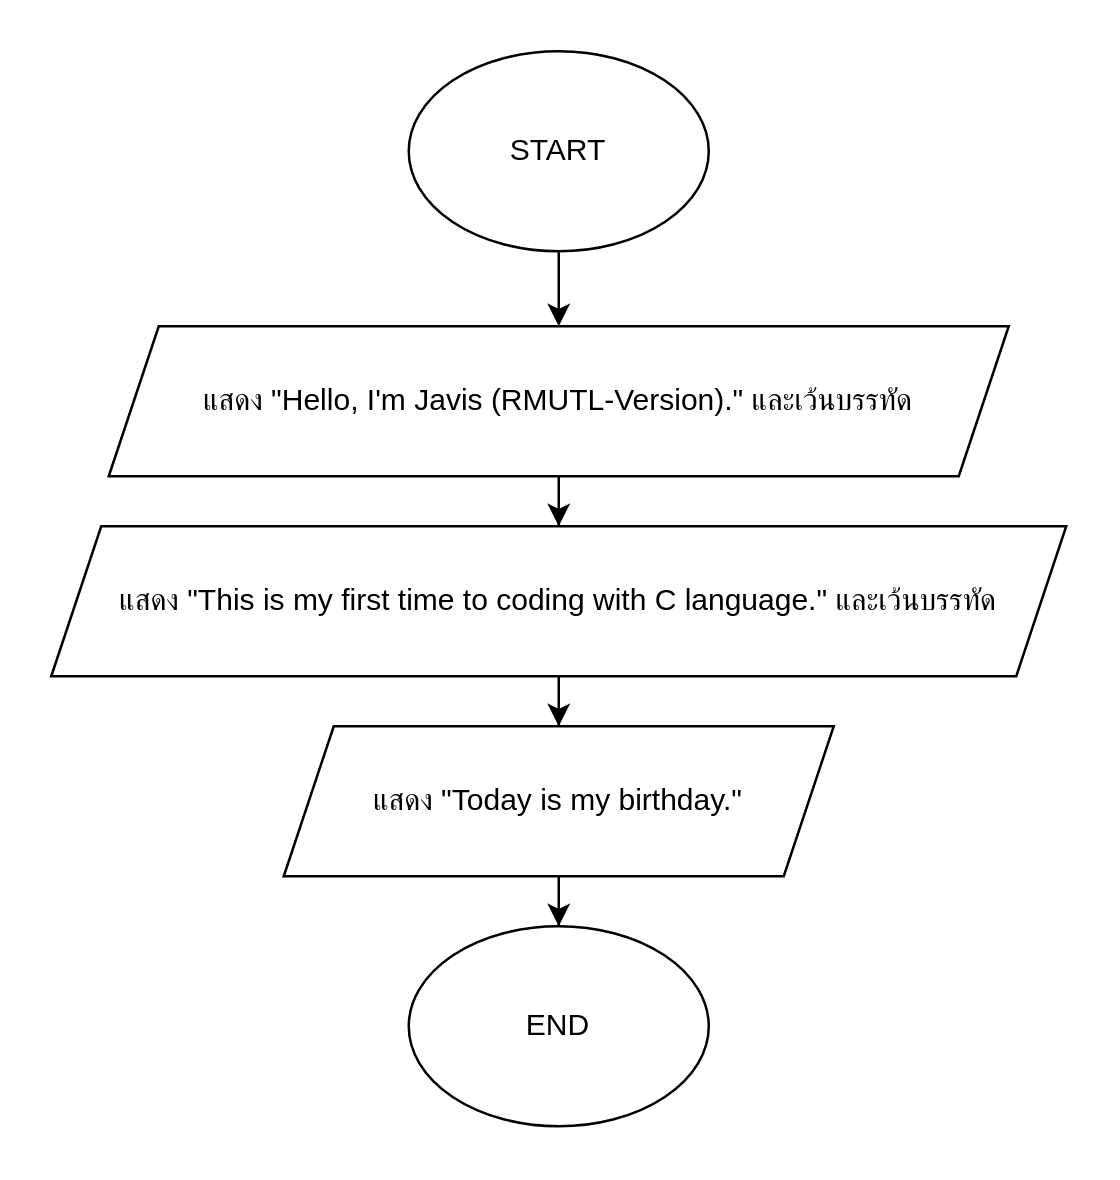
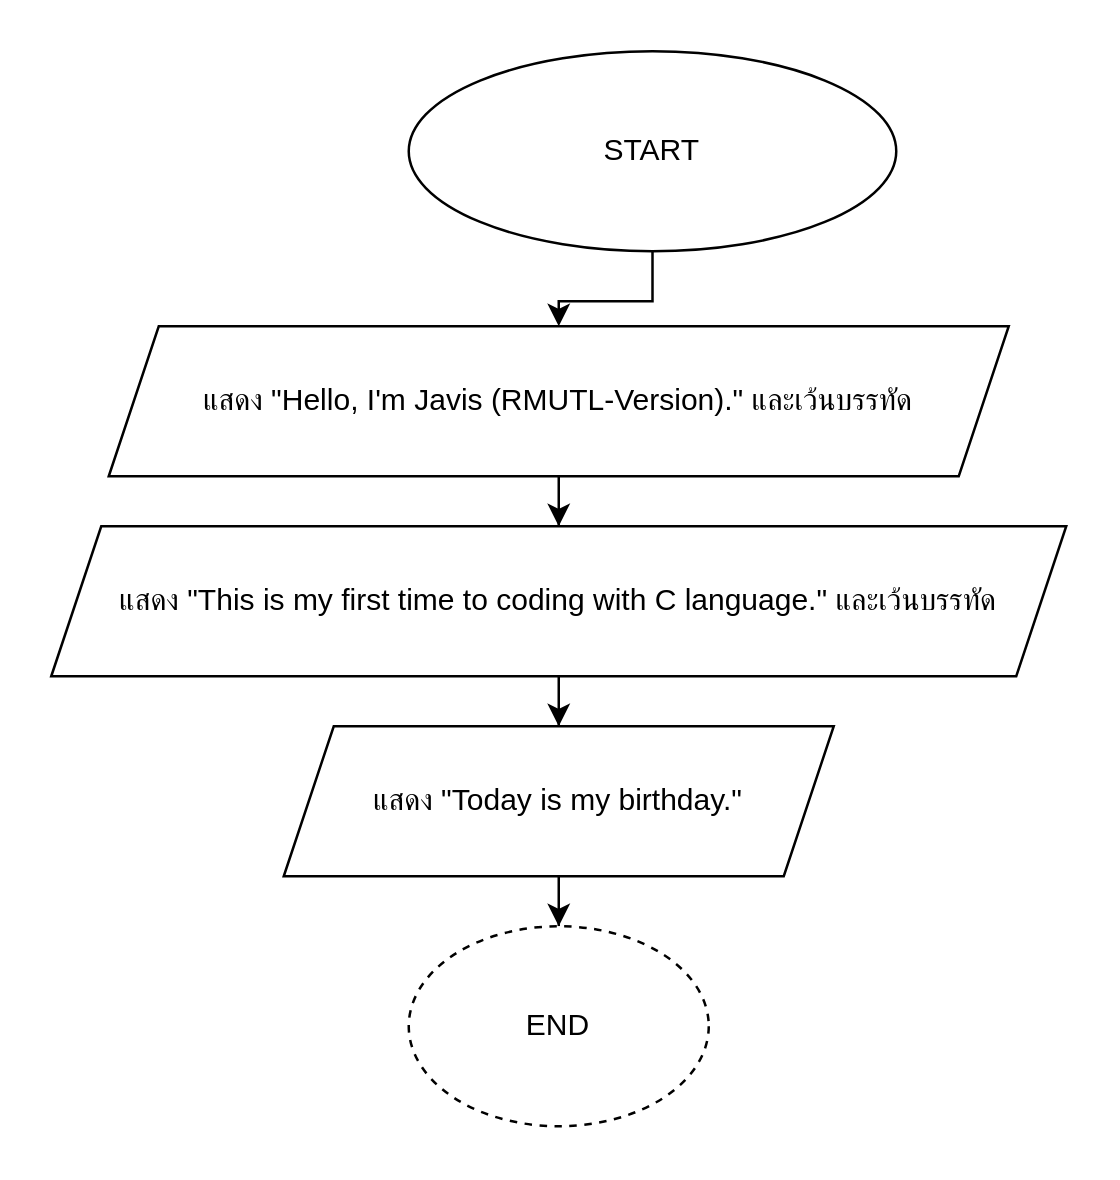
- <mxCell id="3" value="START" style="ellipse;whiteSpace=wrap;html=1;" vertex="1" parent="1"><mxGeometry x="163" y="20" width="120" height="80" as="geometry" /></mxCell>
+ <mxCell id="3" value="START" style="ellipse;whiteSpace=wrap;html=1;" vertex="1" parent="1"><mxGeometry x="163" y="20" width="195" height="80" as="geometry" /></mxCell>
- <mxCell id="10" value="END" style="ellipse;whiteSpace=wrap;html=1;" vertex="1" parent="1"><mxGeometry x="163" y="370" width="120" height="80" as="geometry" /></mxCell>
+ <mxCell id="10" value="END" style="ellipse;whiteSpace=wrap;html=1;dashed=1;" vertex="1" parent="1"><mxGeometry x="163" y="370" width="120" height="80" as="geometry" /></mxCell>
